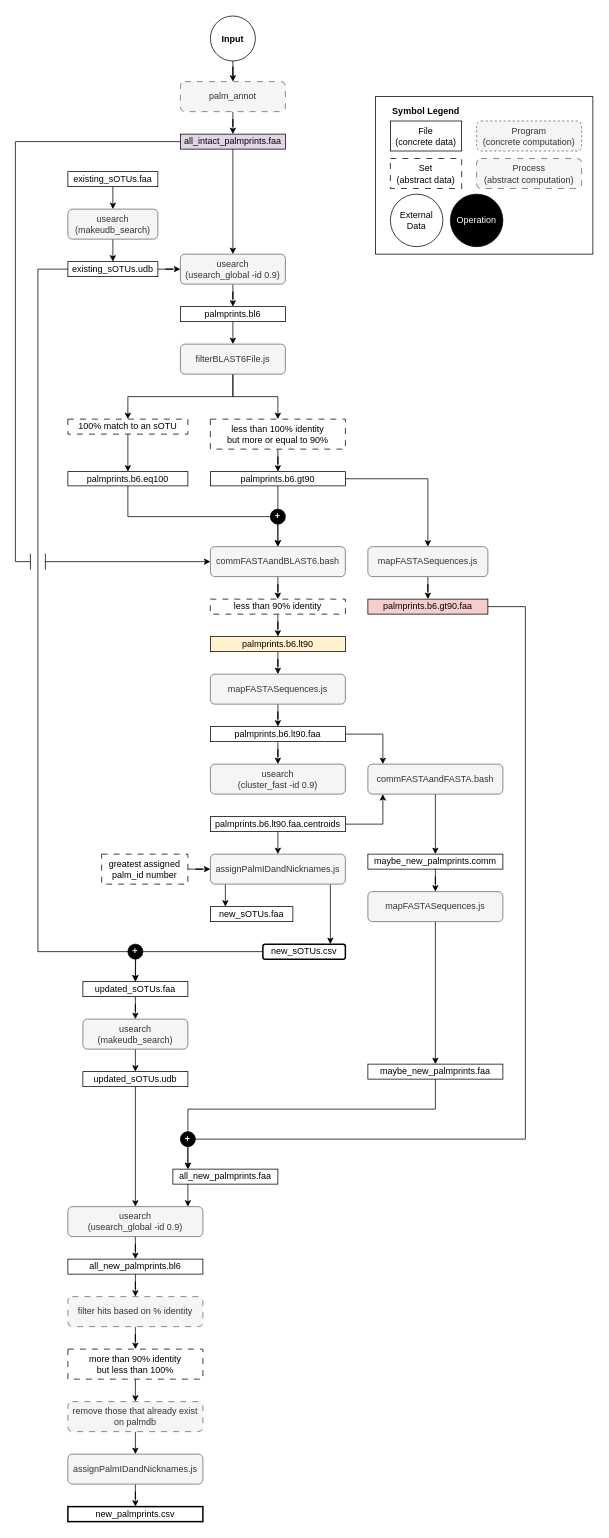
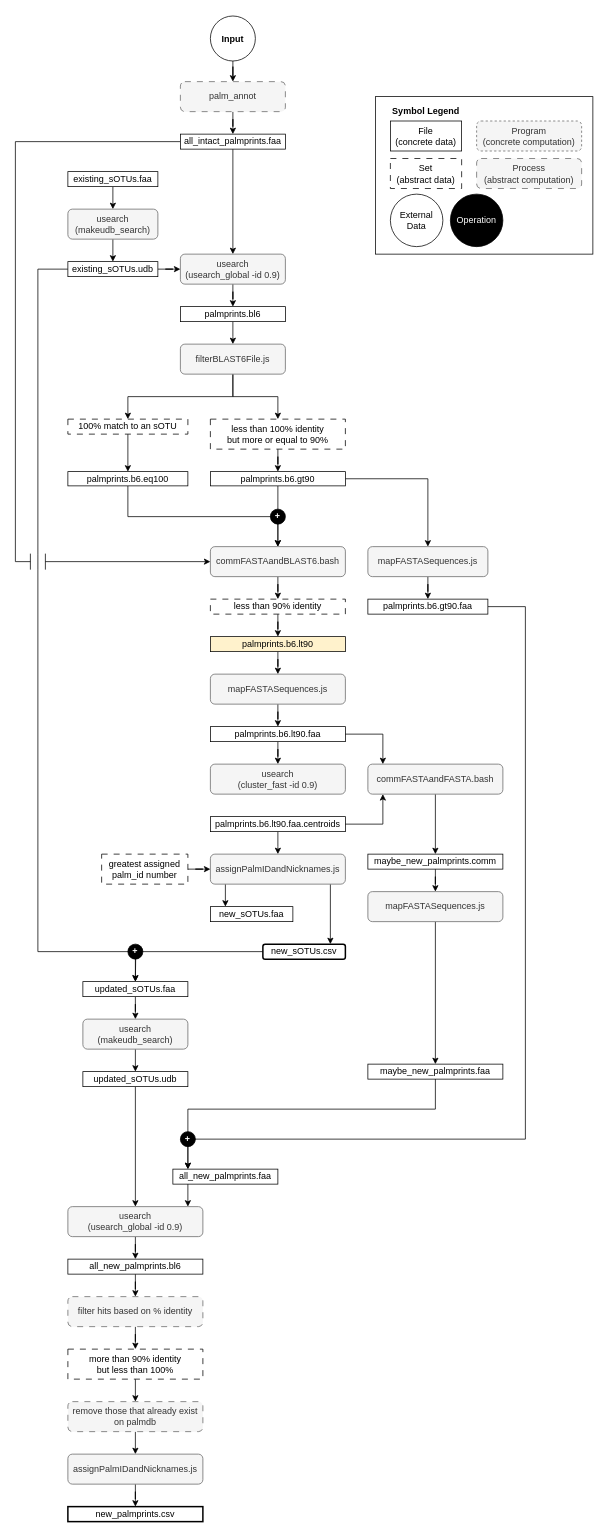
- <mxCell id="7" value="&lt;div&gt;all_intact_palmprints.faa&lt;/div&gt;" style="rounded=0;whiteSpace=wrap;html=1;fillColor=#e1d5e7;" parent="1" vertex="1"><mxGeometry x="240" y="178" width="140" height="20" as="geometry" /></mxCell>
+ <mxCell id="7" value="&lt;div&gt;all_intact_palmprints.faa&lt;/div&gt;" style="rounded=0;whiteSpace=wrap;html=1;" parent="1" vertex="1"><mxGeometry x="240" y="178" width="140" height="20" as="geometry" /></mxCell>
- <mxCell id="37" value="&lt;div&gt;palmprints.b6.gt90.faa&lt;/div&gt;" style="rounded=0;whiteSpace=wrap;html=1;fillColor=#f8cecc;" parent="1" vertex="1"><mxGeometry x="490" y="798" width="160" height="20" as="geometry" /></mxCell>
+ <mxCell id="37" value="&lt;div&gt;palmprints.b6.gt90.faa&lt;/div&gt;" style="rounded=0;whiteSpace=wrap;html=1;" parent="1" vertex="1"><mxGeometry x="490" y="798" width="160" height="20" as="geometry" /></mxCell>
